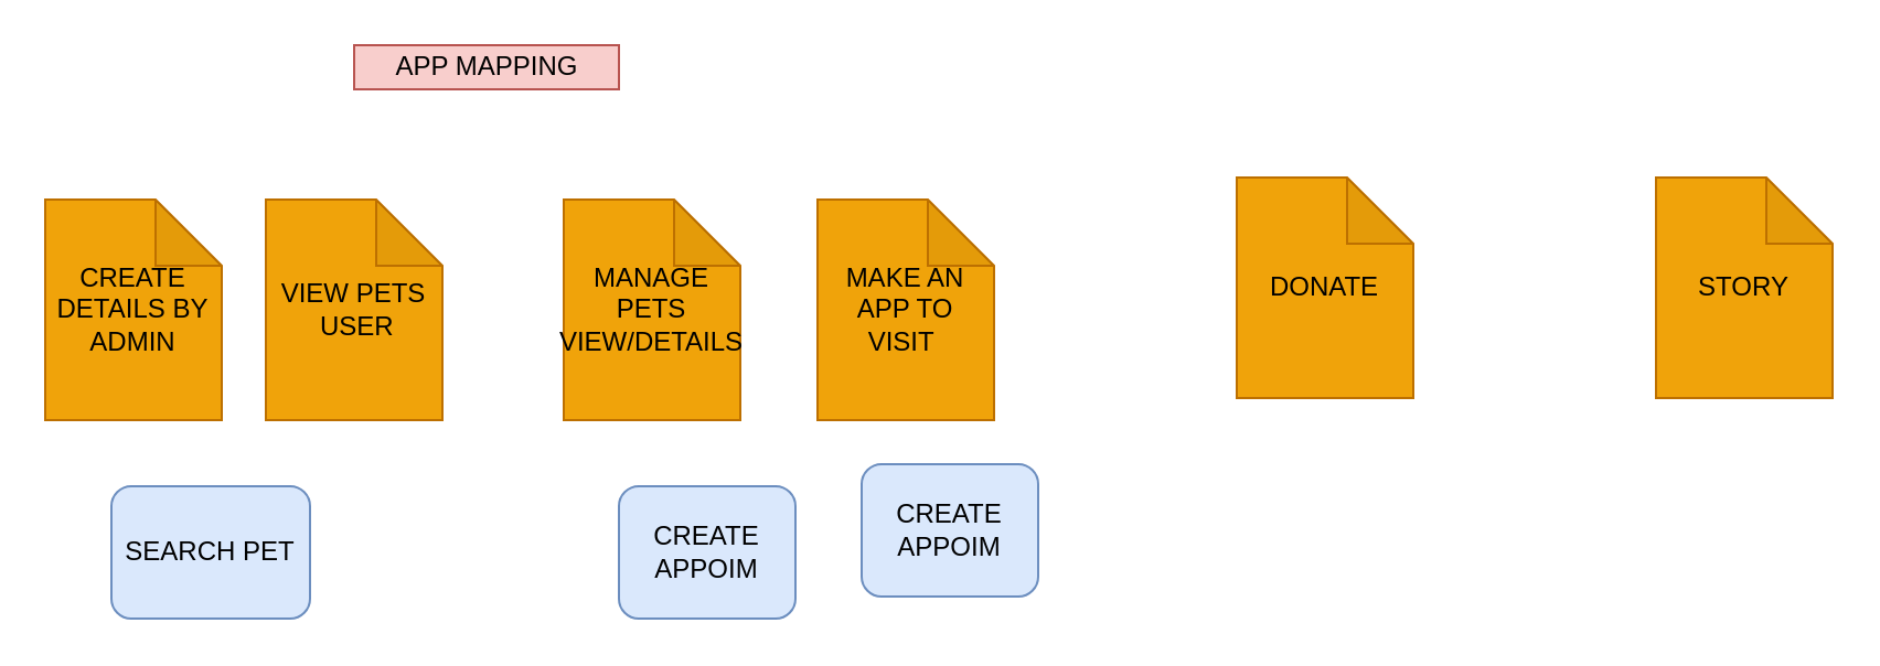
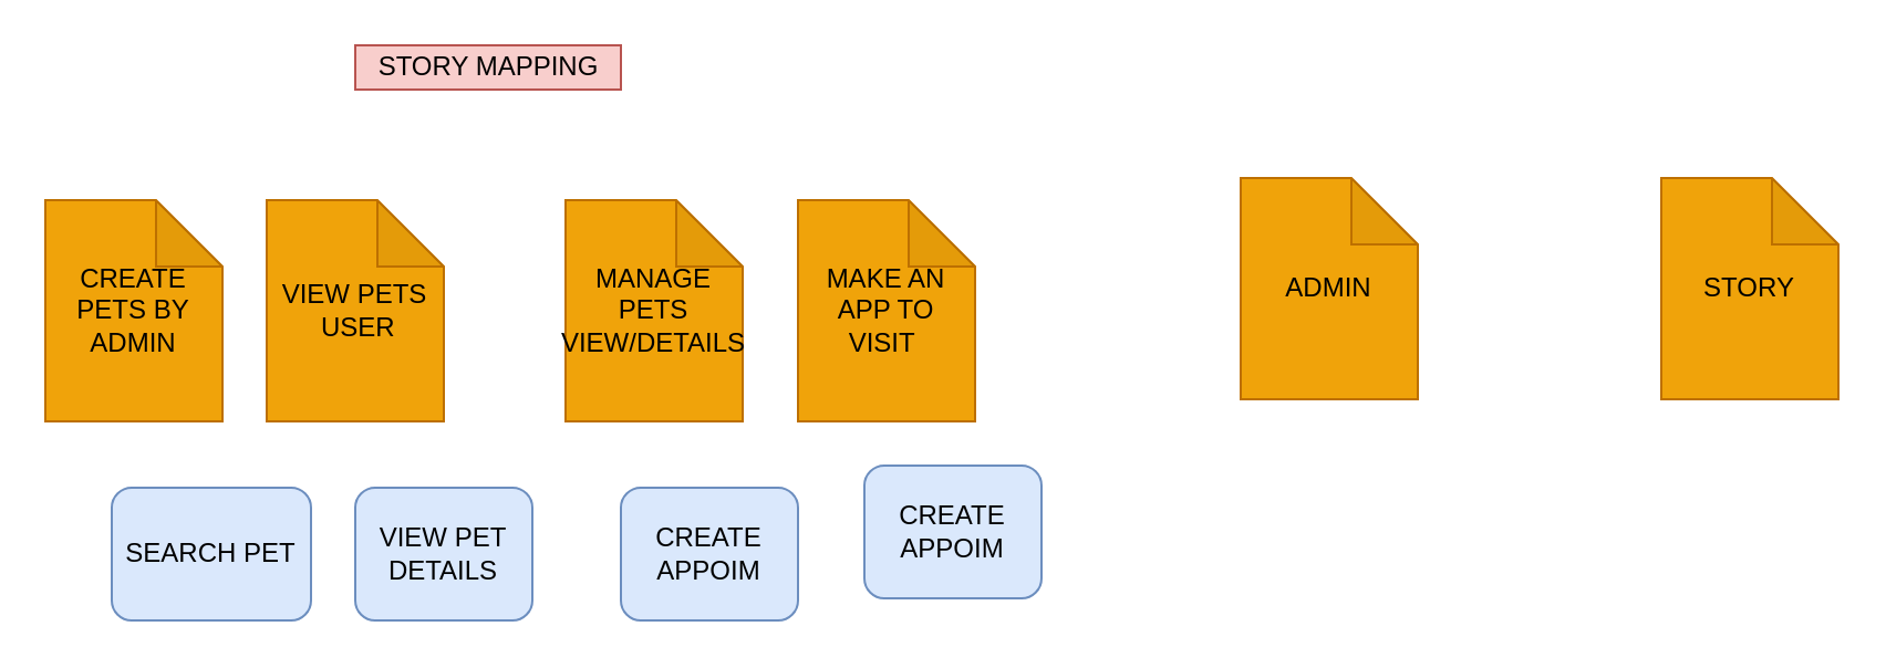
- <mxCell id="3" value="APP MAPPING" style="text;html=1;align=center;verticalAlign=middle;resizable=0;points=[];autosize=1;strokeColor=#b85450;fillColor=#f8cecc;" vertex="1" parent="1"><mxGeometry x="160" y="20" width="120" height="20" as="geometry" /></mxCell>
+ <mxCell id="3" value="STORY MAPPING" style="text;html=1;align=center;verticalAlign=middle;resizable=0;points=[];autosize=1;strokeColor=#b85450;fillColor=#f8cecc;" vertex="1" parent="1"><mxGeometry x="160" y="20" width="120" height="20" as="geometry" /></mxCell>
- <mxCell id="5" value="DONATE" style="shape=note;whiteSpace=wrap;html=1;backgroundOutline=1;darkOpacity=0.05;fillColor=#f0a30a;strokeColor=#BD7000;fontColor=#000000;" vertex="1" parent="1"><mxGeometry x="560" y="80" width="80" height="100" as="geometry" /></mxCell>
+ <mxCell id="5" value="ADMIN" style="shape=note;whiteSpace=wrap;html=1;backgroundOutline=1;darkOpacity=0.05;fillColor=#f0a30a;strokeColor=#BD7000;fontColor=#000000;" vertex="1" parent="1"><mxGeometry x="560" y="80" width="80" height="100" as="geometry" /></mxCell>
- <mxCell id="12" value="CREATE DETAILS BY ADMIN" style="shape=note;whiteSpace=wrap;html=1;backgroundOutline=1;darkOpacity=0.05;fillColor=#f0a30a;strokeColor=#BD7000;fontColor=#000000;" vertex="1" parent="1"><mxGeometry x="20" y="90" width="80" height="100" as="geometry" /></mxCell>
+ <mxCell id="12" value="CREATE PETS BY ADMIN" style="shape=note;whiteSpace=wrap;html=1;backgroundOutline=1;darkOpacity=0.05;fillColor=#f0a30a;strokeColor=#BD7000;fontColor=#000000;" vertex="1" parent="1"><mxGeometry x="20" y="90" width="80" height="100" as="geometry" /></mxCell>
- <mxCell id="4" value="MAKE AN APP TO VISIT&amp;nbsp;" style="shape=note;whiteSpace=wrap;html=1;backgroundOutline=1;darkOpacity=0.05;fillColor=#f0a30a;strokeColor=#BD7000;fontColor=#000000;" vertex="1" parent="1"><mxGeometry x="370" y="90" width="80" height="100" as="geometry" /></mxCell>
+ <mxCell id="4" value="MAKE AN APP TO VISIT&amp;nbsp;" style="shape=note;whiteSpace=wrap;html=1;backgroundOutline=1;darkOpacity=0.05;fillColor=#f0a30a;strokeColor=#BD7000;fontColor=#000000;" vertex="1" parent="1"><mxGeometry x="360" y="90" width="80" height="100" as="geometry" /></mxCell>
+ <mxCell id="8" value="VIEW PET DETAILS" style="rounded=1;whiteSpace=wrap;html=1;fillColor=#dae8fc;strokeColor=#6c8ebf;" vertex="1" parent="1"><mxGeometry x="160" y="220" width="80" height="60" as="geometry" /></mxCell>
